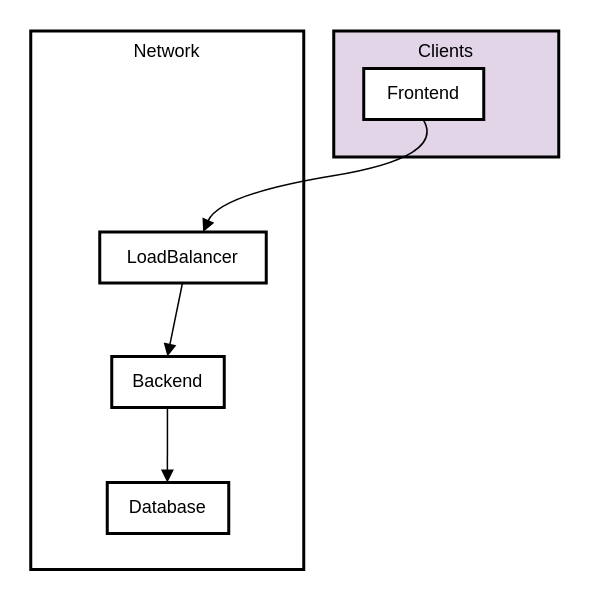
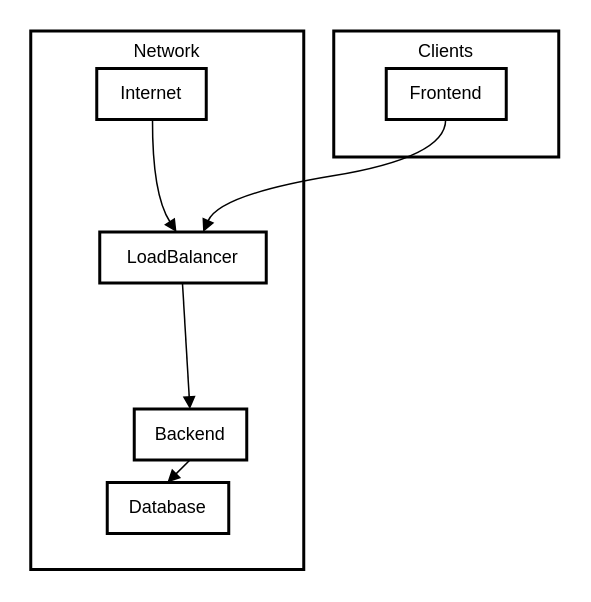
- <mxCell id="2" value="Clients" style="whiteSpace=wrap;strokeWidth=2;verticalAlign=top;fillColor=#e1d5e7;" vertex="1" parent="1"><mxGeometry x="222" width="150" height="84" as="geometry" y="20" /></mxCell>
+ <mxCell id="2" value="Clients" style="whiteSpace=wrap;strokeWidth=2;verticalAlign=top;" vertex="1" parent="1"><mxGeometry x="222" width="150" height="84" as="geometry" y="20" /></mxCell>
+ <mxCell id="6" value="Internet" style="whiteSpace=wrap;strokeWidth=2;" vertex="1" parent="1"><mxGeometry x="64" y="45" width="73" height="34" as="geometry" /></mxCell>
- <mxCell id="3" value="Frontend" style="whiteSpace=wrap;strokeWidth=2;" vertex="1" parent="1"><mxGeometry x="242" y="45" width="80" height="34" as="geometry" /></mxCell>
+ <mxCell id="3" value="Frontend" style="whiteSpace=wrap;strokeWidth=2;" vertex="1" parent="1"><mxGeometry x="257" y="45" width="80" height="34" as="geometry" /></mxCell>
+ <mxCell id="9" value="" style="curved=1;startArrow=none;endArrow=block;exitX=0.509;exitY=0.988;entryX=0.46;entryY=-0.012;" edge="1" parent="1" source="6" target="5"><mxGeometry relative="1" as="geometry"><Array as="points"><mxPoint x="101" y="129" /></Array></mxGeometry></mxCell>
- <mxCell id="7" value="Backend" style="whiteSpace=wrap;strokeWidth=2;" vertex="1" parent="1"><mxGeometry x="74" y="237" width="75" height="34" as="geometry" /></mxCell>
+ <mxCell id="7" value="Backend" style="whiteSpace=wrap;strokeWidth=2;" vertex="1" parent="1"><mxGeometry x="89" y="272" width="75" height="34" as="geometry" /></mxCell>
